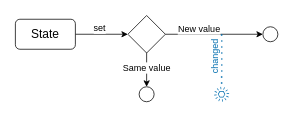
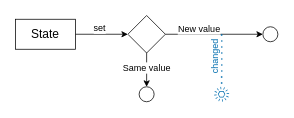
- <mxCell id="4" value="State" style="whiteSpace=wrap;html=1;fontSize=16;rounded=1;" vertex="1" parent="1"><mxGeometry x="20" y="25" width="80" height="40" as="geometry" /></mxCell>
+ <mxCell id="4" value="State" style="rounded=0;whiteSpace=wrap;html=1;fontSize=16;" vertex="1" parent="1"><mxGeometry x="20" y="25" width="80" height="40" as="geometry" /></mxCell>
